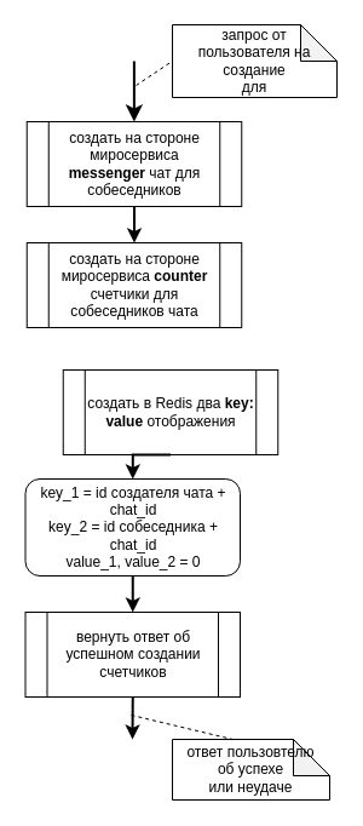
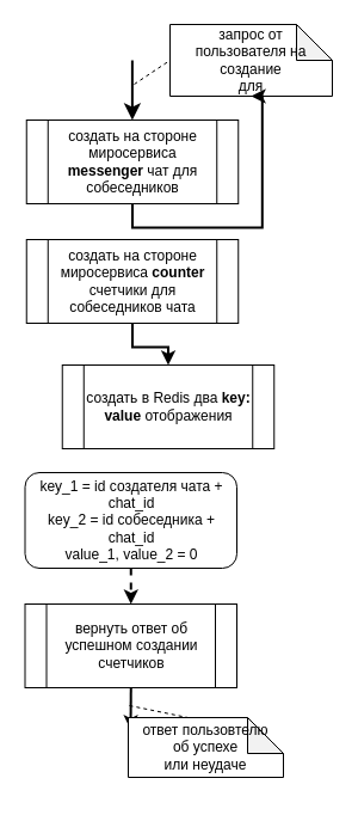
- <mxCell id="5" style="edgeStyle=orthogonalEdgeStyle;rounded=0;orthogonalLoop=1;jettySize=auto;html=1;exitX=0.5;exitY=1;exitDx=0;exitDy=0;entryX=0.5;entryY=0;entryDx=0;entryDy=0;endArrow=classic;endFill=1;strokeWidth=2;" edge="1" parent="1" source="6" target="14"><mxGeometry relative="1" as="geometry" /></mxCell>
+ <mxCell id="5" style="edgeStyle=orthogonalEdgeStyle;rounded=0;orthogonalLoop=1;jettySize=auto;html=1;exitX=0.5;exitY=1;exitDx=0;exitDy=0;endArrow=classic;endFill=1;strokeWidth=2;" edge="1" parent="1" source="6" target="3"><mxGeometry relative="1" as="geometry" /></mxCell>
+ <mxCell id="13" style="edgeStyle=orthogonalEdgeStyle;rounded=0;orthogonalLoop=1;jettySize=auto;html=1;exitX=0.5;exitY=1;exitDx=0;exitDy=0;entryX=0.5;entryY=0;entryDx=0;entryDy=0;endArrow=classic;endFill=1;strokeWidth=2;" edge="1" parent="1" source="14" target="8"><mxGeometry relative="1" as="geometry" /></mxCell>
- <mxCell id="7" style="edgeStyle=orthogonalEdgeStyle;rounded=0;orthogonalLoop=1;jettySize=auto;html=1;exitX=0.5;exitY=1;exitDx=0;exitDy=0;entryX=0.5;entryY=0;entryDx=0;entryDy=0;endArrow=classic;endFill=1;strokeWidth=2;" edge="1" parent="1" source="8" target="10"><mxGeometry relative="1" as="geometry" /></mxCell>
- <mxCell id="9" style="edgeStyle=orthogonalEdgeStyle;rounded=0;orthogonalLoop=1;jettySize=auto;html=1;exitX=0.5;exitY=1;exitDx=0;exitDy=0;entryX=0.5;entryY=0;entryDx=0;entryDy=0;endArrow=classic;endFill=1;strokeWidth=2;" edge="1" parent="1" source="10" target="12"><mxGeometry relative="1" as="geometry" /></mxCell>
+ <mxCell id="9" style="edgeStyle=orthogonalEdgeStyle;rounded=0;orthogonalLoop=1;jettySize=auto;html=1;exitX=0.5;exitY=1;exitDx=0;exitDy=0;entryX=0.5;entryY=0;entryDx=0;entryDy=0;endArrow=classic;endFill=1;strokeWidth=2;dashed=1;" edge="1" parent="1" source="10" target="12"><mxGeometry relative="1" as="geometry" /></mxCell>
- <mxCell id="15" value="ответ пользовтелю&lt;br&gt;об&amp;nbsp;успехе&lt;br&gt;или неудаче" style="shape=note;whiteSpace=wrap;html=1;backgroundOutline=1;darkOpacity=0.05;" vertex="1" parent="1"><mxGeometry x="142" y="610" width="130" height="50" as="geometry" /></mxCell>
+ <mxCell id="15" value="ответ пользовтелю&lt;br&gt;об&amp;nbsp;успехе&lt;br&gt;или неудаче" style="shape=note;whiteSpace=wrap;html=1;backgroundOutline=1;darkOpacity=0.05;" vertex="1" parent="1"><mxGeometry x="107" y="600" width="130" height="50" as="geometry" /></mxCell>
